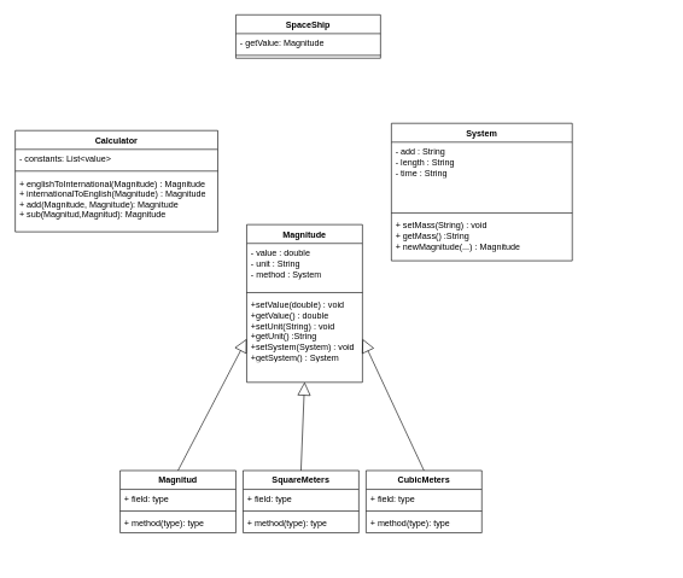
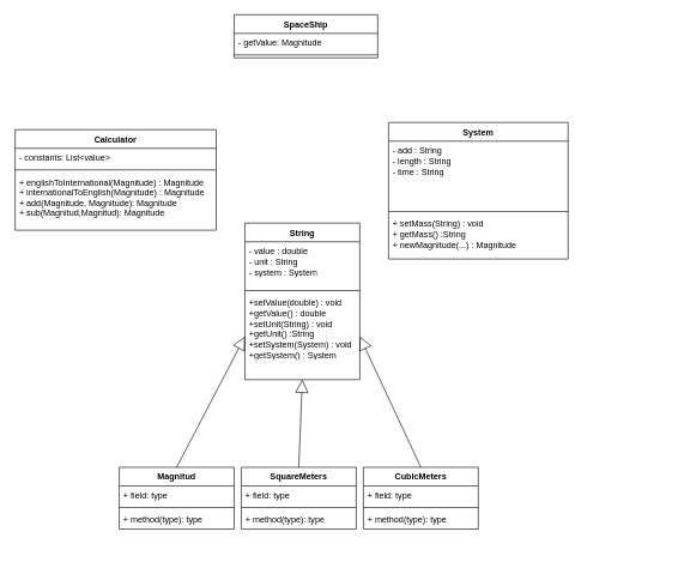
- <mxCell id="2" value="&lt;div&gt;Magnitude&lt;/div&gt;" style="swimlane;fontStyle=1;align=center;verticalAlign=top;childLayout=stackLayout;horizontal=1;startSize=26;horizontalStack=0;resizeParent=1;resizeParentMax=0;resizeLast=0;collapsible=1;marginBottom=0;whiteSpace=wrap;html=1;" parent="1" vertex="1"><mxGeometry x="340" y="310" width="160" height="218" as="geometry" /></mxCell>
+ <mxCell id="2" value="&lt;div&gt;String&lt;/div&gt;" style="swimlane;fontStyle=1;align=center;verticalAlign=top;childLayout=stackLayout;horizontal=1;startSize=26;horizontalStack=0;resizeParent=1;resizeParentMax=0;resizeLast=0;collapsible=1;marginBottom=0;whiteSpace=wrap;html=1;" parent="1" vertex="1"><mxGeometry x="340" y="310" width="160" height="218" as="geometry" /></mxCell>
- <mxCell id="3" value="&lt;div&gt;- value : double&lt;/div&gt;&lt;div&gt;- unit : String&lt;br&gt;&lt;/div&gt;&lt;div&gt;- method : System&lt;br&gt;&lt;/div&gt;" style="text;strokeColor=none;fillColor=none;align=left;verticalAlign=top;spacingLeft=4;spacingRight=4;overflow=hidden;rotatable=0;points=[[0,0.5],[1,0.5]];portConstraint=eastwest;whiteSpace=wrap;html=1;" parent="2" vertex="1"><mxGeometry y="26" width="160" height="64" as="geometry" /></mxCell>
+ <mxCell id="3" value="&lt;div&gt;- value : double&lt;/div&gt;&lt;div&gt;- unit : String&lt;br&gt;&lt;/div&gt;&lt;div&gt;- system : System&lt;br&gt;&lt;/div&gt;" style="text;strokeColor=none;fillColor=none;align=left;verticalAlign=top;spacingLeft=4;spacingRight=4;overflow=hidden;rotatable=0;points=[[0,0.5],[1,0.5]];portConstraint=eastwest;whiteSpace=wrap;html=1;" parent="2" vertex="1"><mxGeometry y="26" width="160" height="64" as="geometry" /></mxCell>
